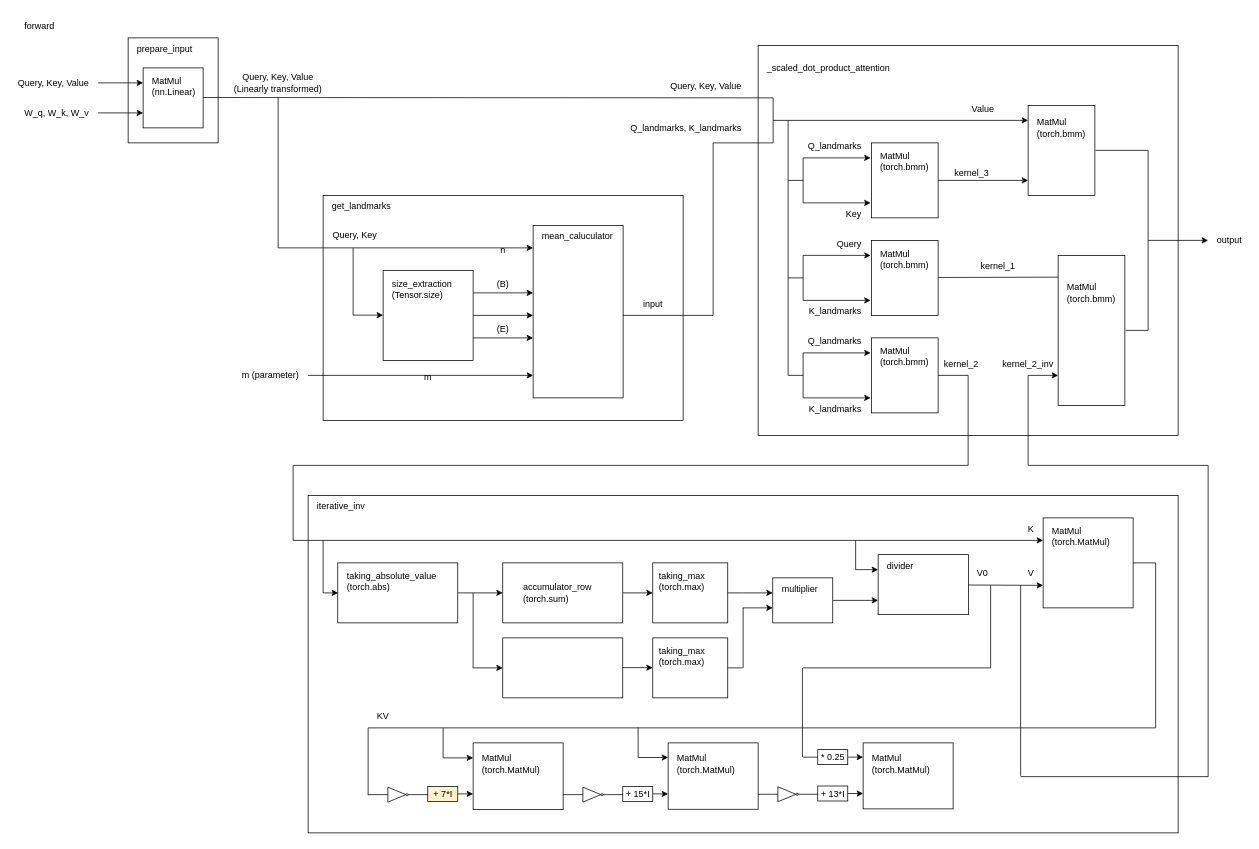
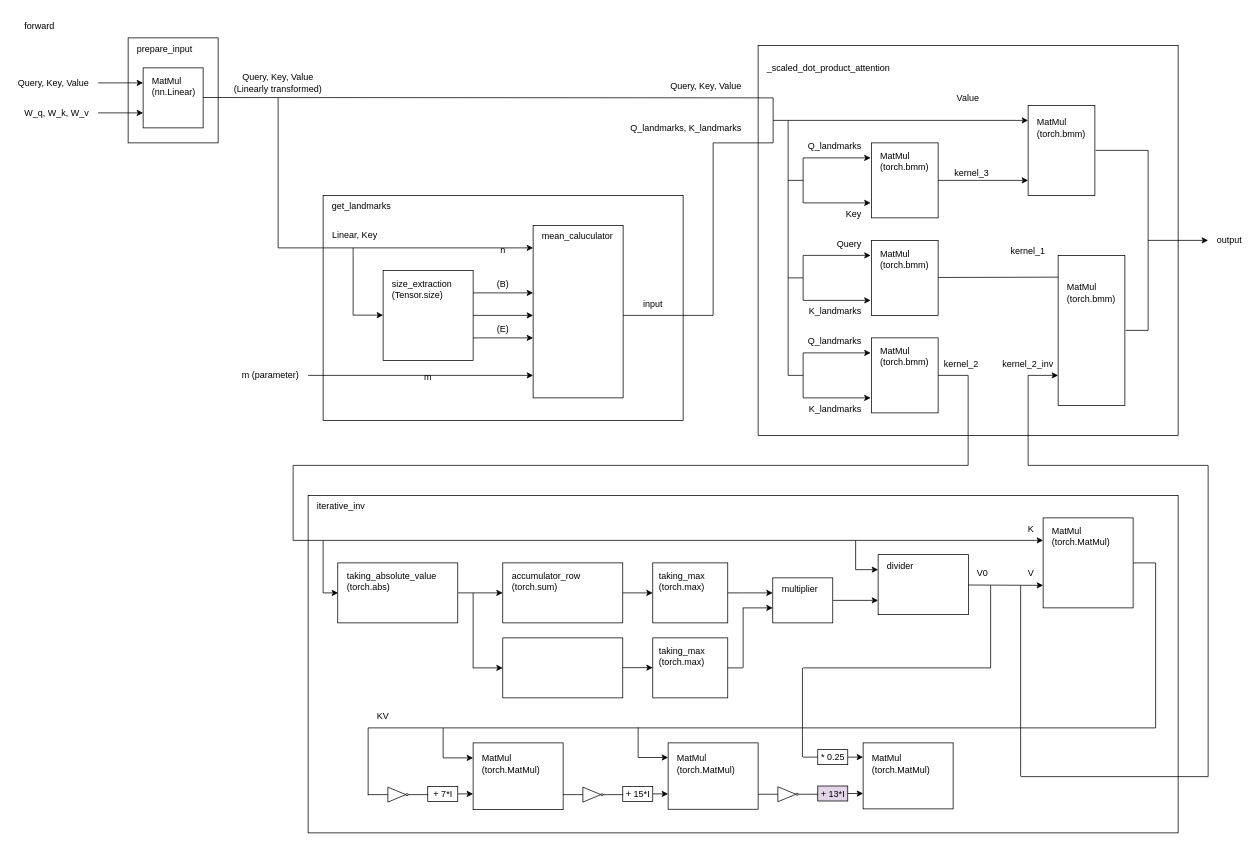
- <mxCell id="76" value="Value" style="text;html=1;align=center;verticalAlign=middle;whiteSpace=wrap;rounded=0;" vertex="1" parent="1"><mxGeometry x="1280" y="130" width="60" height="30" as="geometry" /></mxCell>
+ <mxCell id="76" value="Value" style="text;html=1;align=center;verticalAlign=middle;whiteSpace=wrap;rounded=0;" vertex="1" parent="1"><mxGeometry x="1260" y="115" width="60" height="30" as="geometry" /></mxCell>
- <mxCell id="39" value="Query, Key" style="text;html=1;align=center;verticalAlign=middle;whiteSpace=wrap;rounded=0;" vertex="1" parent="1"><mxGeometry x="425" y="300" width="95" height="25" as="geometry" /></mxCell>
+ <mxCell id="39" value="Linear, Key" style="text;html=1;align=center;verticalAlign=middle;whiteSpace=wrap;rounded=0;" vertex="1" parent="1"><mxGeometry x="425" y="300" width="95" height="25" as="geometry" /></mxCell>
- <mxCell id="71" value="kernel_1" style="text;html=1;align=center;verticalAlign=middle;whiteSpace=wrap;rounded=0;" vertex="1" parent="1"><mxGeometry x="1300" y="340" width="60" height="30" as="geometry" /></mxCell>
+ <mxCell id="71" value="kernel_1" style="text;html=1;align=center;verticalAlign=middle;whiteSpace=wrap;rounded=0;" vertex="1" parent="1"><mxGeometry x="1340" y="320" width="60" height="30" as="geometry" /></mxCell>
- <mxCell id="101" value="&lt;div&gt;&lt;font color=&quot;#000000&quot;&gt;accumulator_row&lt;/font&gt;&lt;/div&gt;&lt;div&gt;(torch.sum)&lt;/div&gt;" style="text;html=1;align=left;verticalAlign=middle;whiteSpace=wrap;rounded=0;" vertex="1" parent="99"><mxGeometry x="25" y="20" width="130" height="40" as="geometry" /></mxCell>
+ <mxCell id="101" value="&lt;div&gt;&lt;font color=&quot;#000000&quot;&gt;accumulator_row&lt;/font&gt;&lt;/div&gt;&lt;div&gt;(torch.sum)&lt;/div&gt;" style="text;html=1;align=left;verticalAlign=middle;whiteSpace=wrap;rounded=0;" vertex="1" parent="99"><mxGeometry x="10" y="5" width="130" height="40" as="geometry" /></mxCell>
- <mxCell id="142" value="+ 7*I" style="rounded=0;whiteSpace=wrap;html=1;fillColor=#fff2cc;" vertex="1" parent="1"><mxGeometry x="569.5" y="1048" width="40" height="20" as="geometry" /></mxCell>
+ <mxCell id="142" value="+ 7*I" style="rounded=0;whiteSpace=wrap;html=1;" vertex="1" parent="1"><mxGeometry x="569.5" y="1048" width="40" height="20" as="geometry" /></mxCell>
- <mxCell id="163" value="+ 13*I" style="rounded=0;whiteSpace=wrap;html=1;" vertex="1" parent="1"><mxGeometry x="1089.5" y="1047.5" width="40" height="20" as="geometry" /></mxCell>
+ <mxCell id="163" value="+ 13*I" style="rounded=0;whiteSpace=wrap;html=1;fillColor=#e1d5e7;" vertex="1" parent="1"><mxGeometry x="1089.5" y="1047.5" width="40" height="20" as="geometry" /></mxCell>
